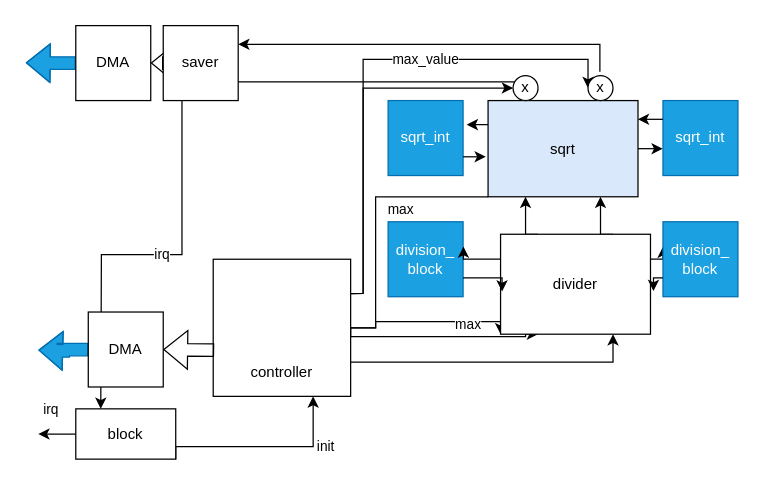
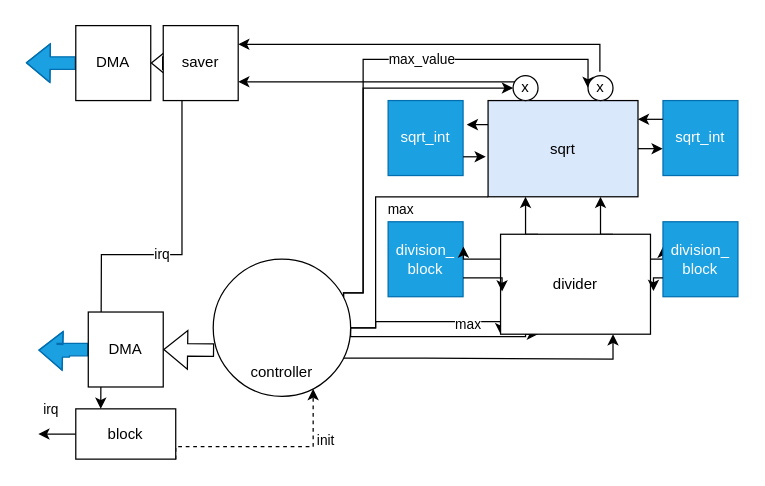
- <mxCell id="26" style="edgeStyle=orthogonalEdgeStyle;rounded=0;orthogonalLoop=1;jettySize=auto;html=1;exitX=0.25;exitY=0;exitDx=0;exitDy=0;entryX=1;entryY=0.75;entryDx=0;entryDy=0;endArrow=none;" parent="1" source="29" target="18" edge="1"><mxGeometry relative="1" as="geometry"><Array as="points"><mxPoint x="420" y="65" /></Array></mxGeometry></mxCell>
+ <mxCell id="26" style="edgeStyle=orthogonalEdgeStyle;rounded=0;orthogonalLoop=1;jettySize=auto;html=1;exitX=0.25;exitY=0;exitDx=0;exitDy=0;entryX=1;entryY=0.75;entryDx=0;entryDy=0;" parent="1" source="29" target="18" edge="1"><mxGeometry relative="1" as="geometry"><Array as="points"><mxPoint x="420" y="65" /></Array></mxGeometry></mxCell>
- <mxCell id="11" value="&lt;br&gt;&lt;br&gt;&lt;br&gt;&lt;br&gt;&lt;br&gt;controller" style="rounded=0;whiteSpace=wrap;html=1;" parent="1" vertex="1"><mxGeometry x="170" y="207" width="110" height="109.75" as="geometry" /></mxCell>
+ <mxCell id="11" value="&lt;br&gt;&lt;br&gt;&lt;br&gt;&lt;br&gt;&lt;br&gt;controller" style="ellipse;whiteSpace=wrap;html=1;" parent="1" vertex="1"><mxGeometry x="170" y="207" width="110" height="109.75" as="geometry" /></mxCell>
- <mxCell id="13" value="init" style="edgeStyle=orthogonalEdgeStyle;rounded=0;orthogonalLoop=1;jettySize=auto;html=1;exitX=1;exitY=1;exitDx=0;exitDy=0;" parent="1" source="15" target="11" edge="1"><mxGeometry x="0.5" y="-10" relative="1" as="geometry"><Array as="points"><mxPoint x="140" y="357" /><mxPoint x="250" y="357" /></Array><mxPoint as="offset" /></mxGeometry></mxCell>
+ <mxCell id="13" value="init" style="edgeStyle=orthogonalEdgeStyle;rounded=0;orthogonalLoop=1;jettySize=auto;html=1;exitX=1;exitY=1;exitDx=0;exitDy=0;dashed=1;" parent="1" source="15" target="11" edge="1"><mxGeometry x="0.5" y="-10" relative="1" as="geometry"><Array as="points"><mxPoint x="140" y="357" /><mxPoint x="250" y="357" /></Array><mxPoint as="offset" /></mxGeometry></mxCell>
